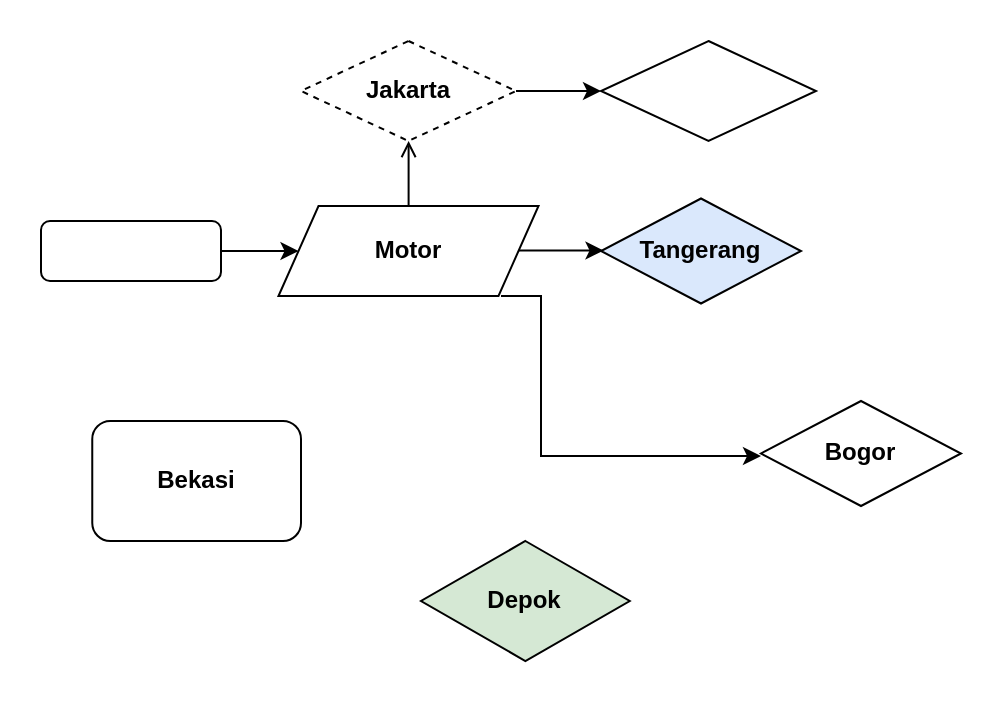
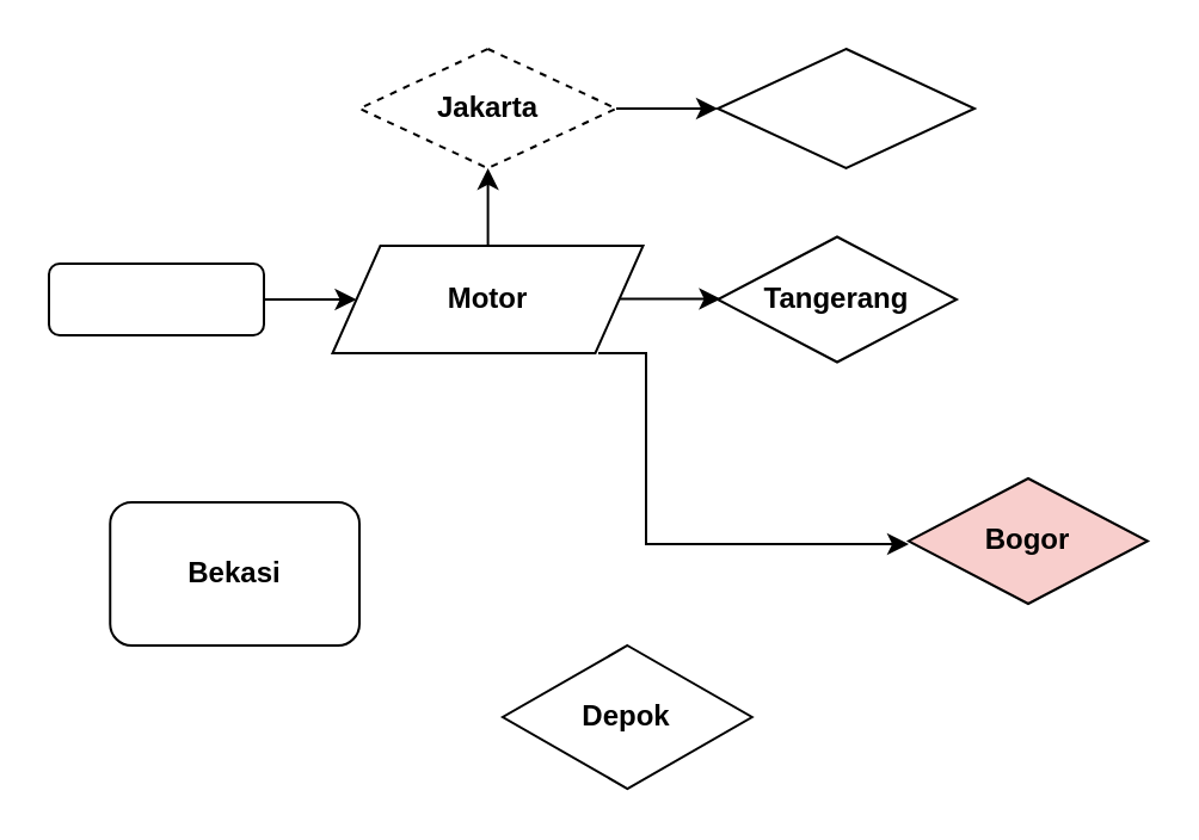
- <mxCell id="5" value="" style="edgeStyle=orthogonalEdgeStyle;rounded=0;orthogonalLoop=1;jettySize=auto;html=1;endArrow=open;" edge="1" parent="1" source="6" target="10"><mxGeometry relative="1" as="geometry" /></mxCell>
+ <mxCell id="5" value="" style="edgeStyle=orthogonalEdgeStyle;rounded=0;orthogonalLoop=1;jettySize=auto;html=1;" edge="1" parent="1" source="6" target="10"><mxGeometry relative="1" as="geometry" /></mxCell>
- <mxCell id="8" value="&lt;b&gt;Tangerang&lt;/b&gt;" style="rhombus;whiteSpace=wrap;html=1;fillColor=#dae8fc;" vertex="1" parent="1"><mxGeometry x="300" y="98.75" width="100" height="52.5" as="geometry" /></mxCell>
+ <mxCell id="8" value="&lt;b&gt;Tangerang&lt;/b&gt;" style="rhombus;whiteSpace=wrap;html=1;" vertex="1" parent="1"><mxGeometry x="300" y="98.75" width="100" height="52.5" as="geometry" /></mxCell>
- <mxCell id="13" value="&lt;b&gt;Bogor&lt;/b&gt;" style="rhombus;whiteSpace=wrap;html=1;" vertex="1" parent="1"><mxGeometry x="380" y="200" width="100" height="52.5" as="geometry" /></mxCell>
+ <mxCell id="13" value="&lt;b&gt;Bogor&lt;/b&gt;" style="rhombus;whiteSpace=wrap;html=1;fillColor=#f8cecc;" vertex="1" parent="1"><mxGeometry x="380" y="200" width="100" height="52.5" as="geometry" /></mxCell>
- <mxCell id="15" value="&lt;b&gt;Depok&lt;/b&gt;" style="rhombus;whiteSpace=wrap;html=1;fillColor=#d5e8d4;" vertex="1" parent="1"><mxGeometry x="210" y="270" width="104.37" height="60" as="geometry" /></mxCell>
+ <mxCell id="15" value="&lt;b&gt;Depok&lt;/b&gt;" style="rhombus;whiteSpace=wrap;html=1;" vertex="1" parent="1"><mxGeometry x="210" y="270" width="104.37" height="60" as="geometry" /></mxCell>
